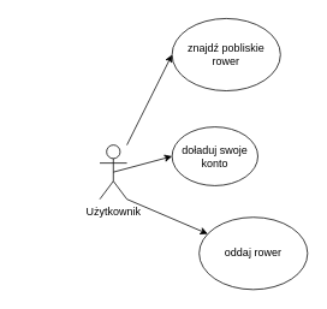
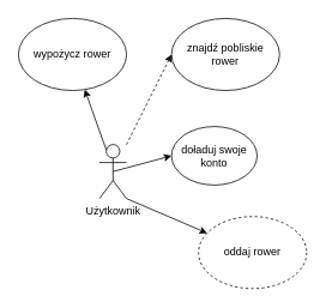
+ <mxCell id="9" value="wypożycz rower" style="ellipse;whiteSpace=wrap;html=1;" parent="1" vertex="1"><mxGeometry x="20" y="20" width="120" height="80" as="geometry" /></mxCell>
- <mxCell id="2" style="rounded=0;orthogonalLoop=1;jettySize=auto;html=1;entryX=0;entryY=0.5;entryDx=0;entryDy=0;" parent="1" source="4" target="6" edge="1"><mxGeometry relative="1" as="geometry" /></mxCell>
+ <mxCell id="2" style="rounded=0;orthogonalLoop=1;jettySize=auto;html=1;entryX=0;entryY=0.5;entryDx=0;entryDy=0;dashed=1;" parent="1" source="4" target="6" edge="1"><mxGeometry relative="1" as="geometry" /></mxCell>
+ <mxCell id="5" value="" style="rounded=0;orthogonalLoop=1;jettySize=auto;html=1;exitX=0.25;exitY=0.1;exitDx=0;exitDy=0;exitPerimeter=0;" parent="1" source="4" target="9" edge="1"><mxGeometry relative="1" as="geometry" /></mxCell>
- <mxCell id="10" value="oddaj rower" style="ellipse;whiteSpace=wrap;html=1;" parent="1" vertex="1"><mxGeometry x="220" y="240" width="120" height="80" as="geometry" /></mxCell>
+ <mxCell id="10" value="oddaj rower" style="ellipse;whiteSpace=wrap;html=1;dashed=1;" parent="1" vertex="1"><mxGeometry x="220" y="240" width="120" height="80" as="geometry" /></mxCell>
